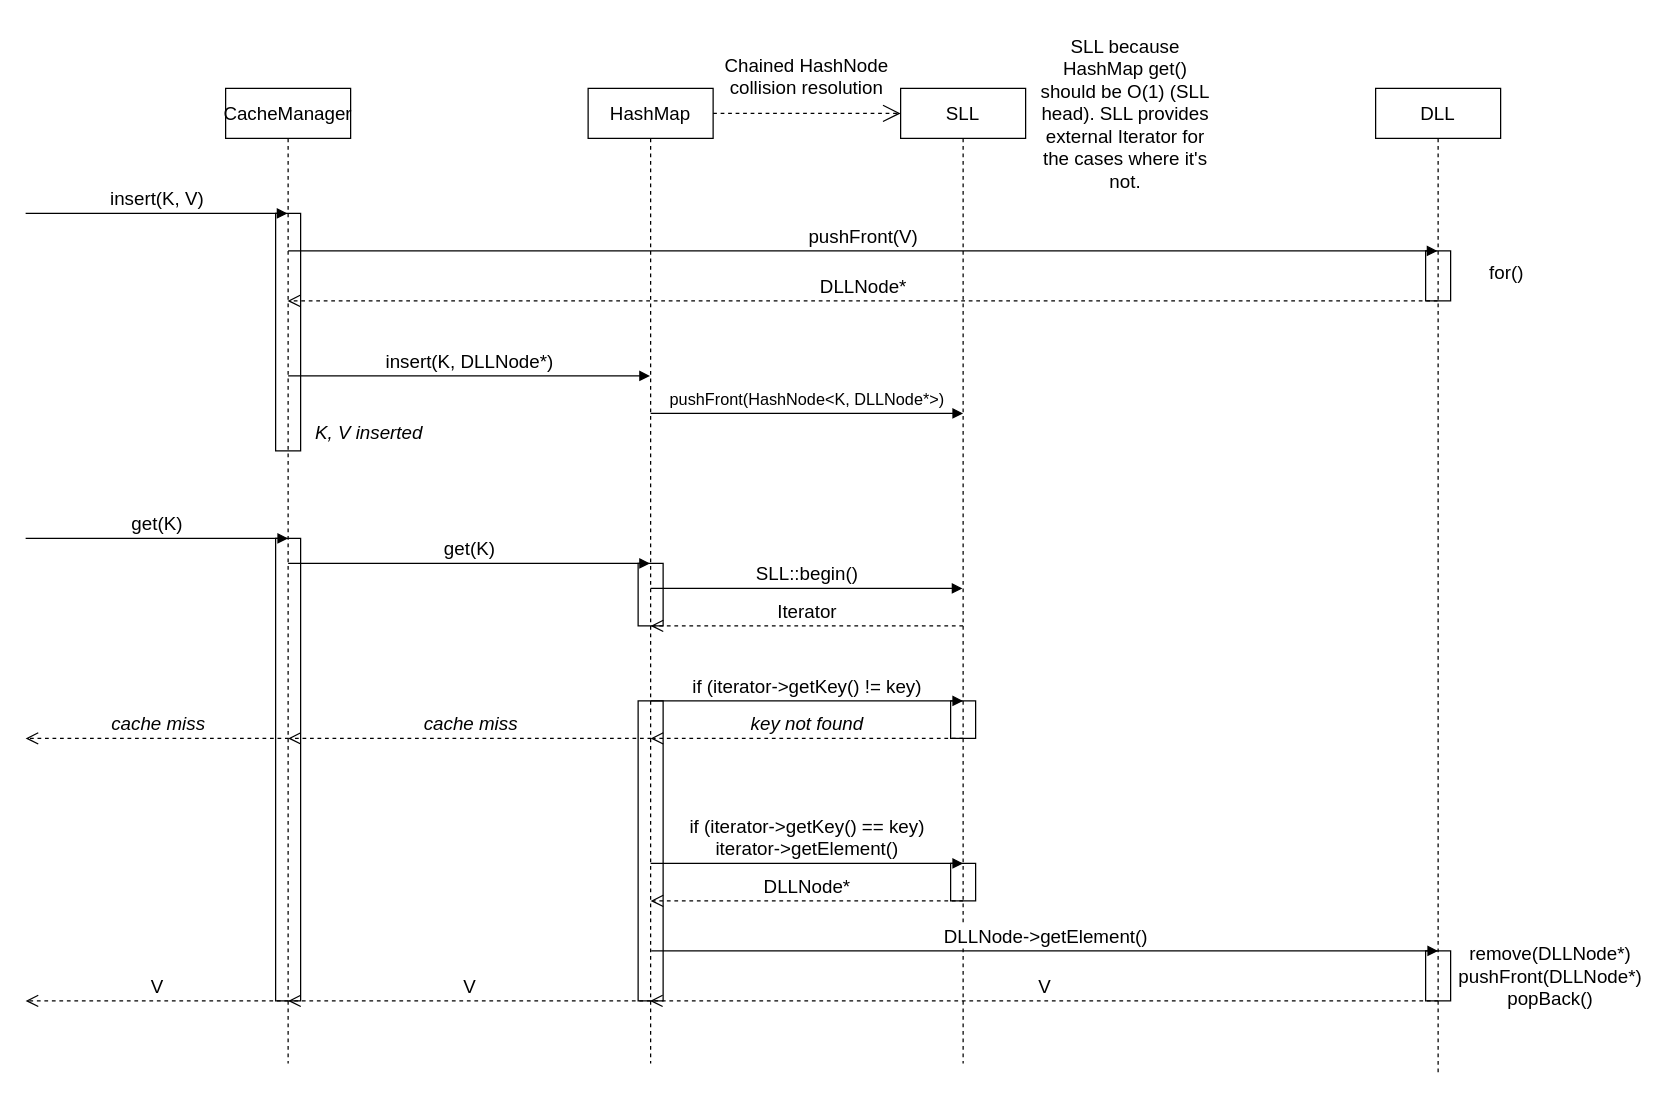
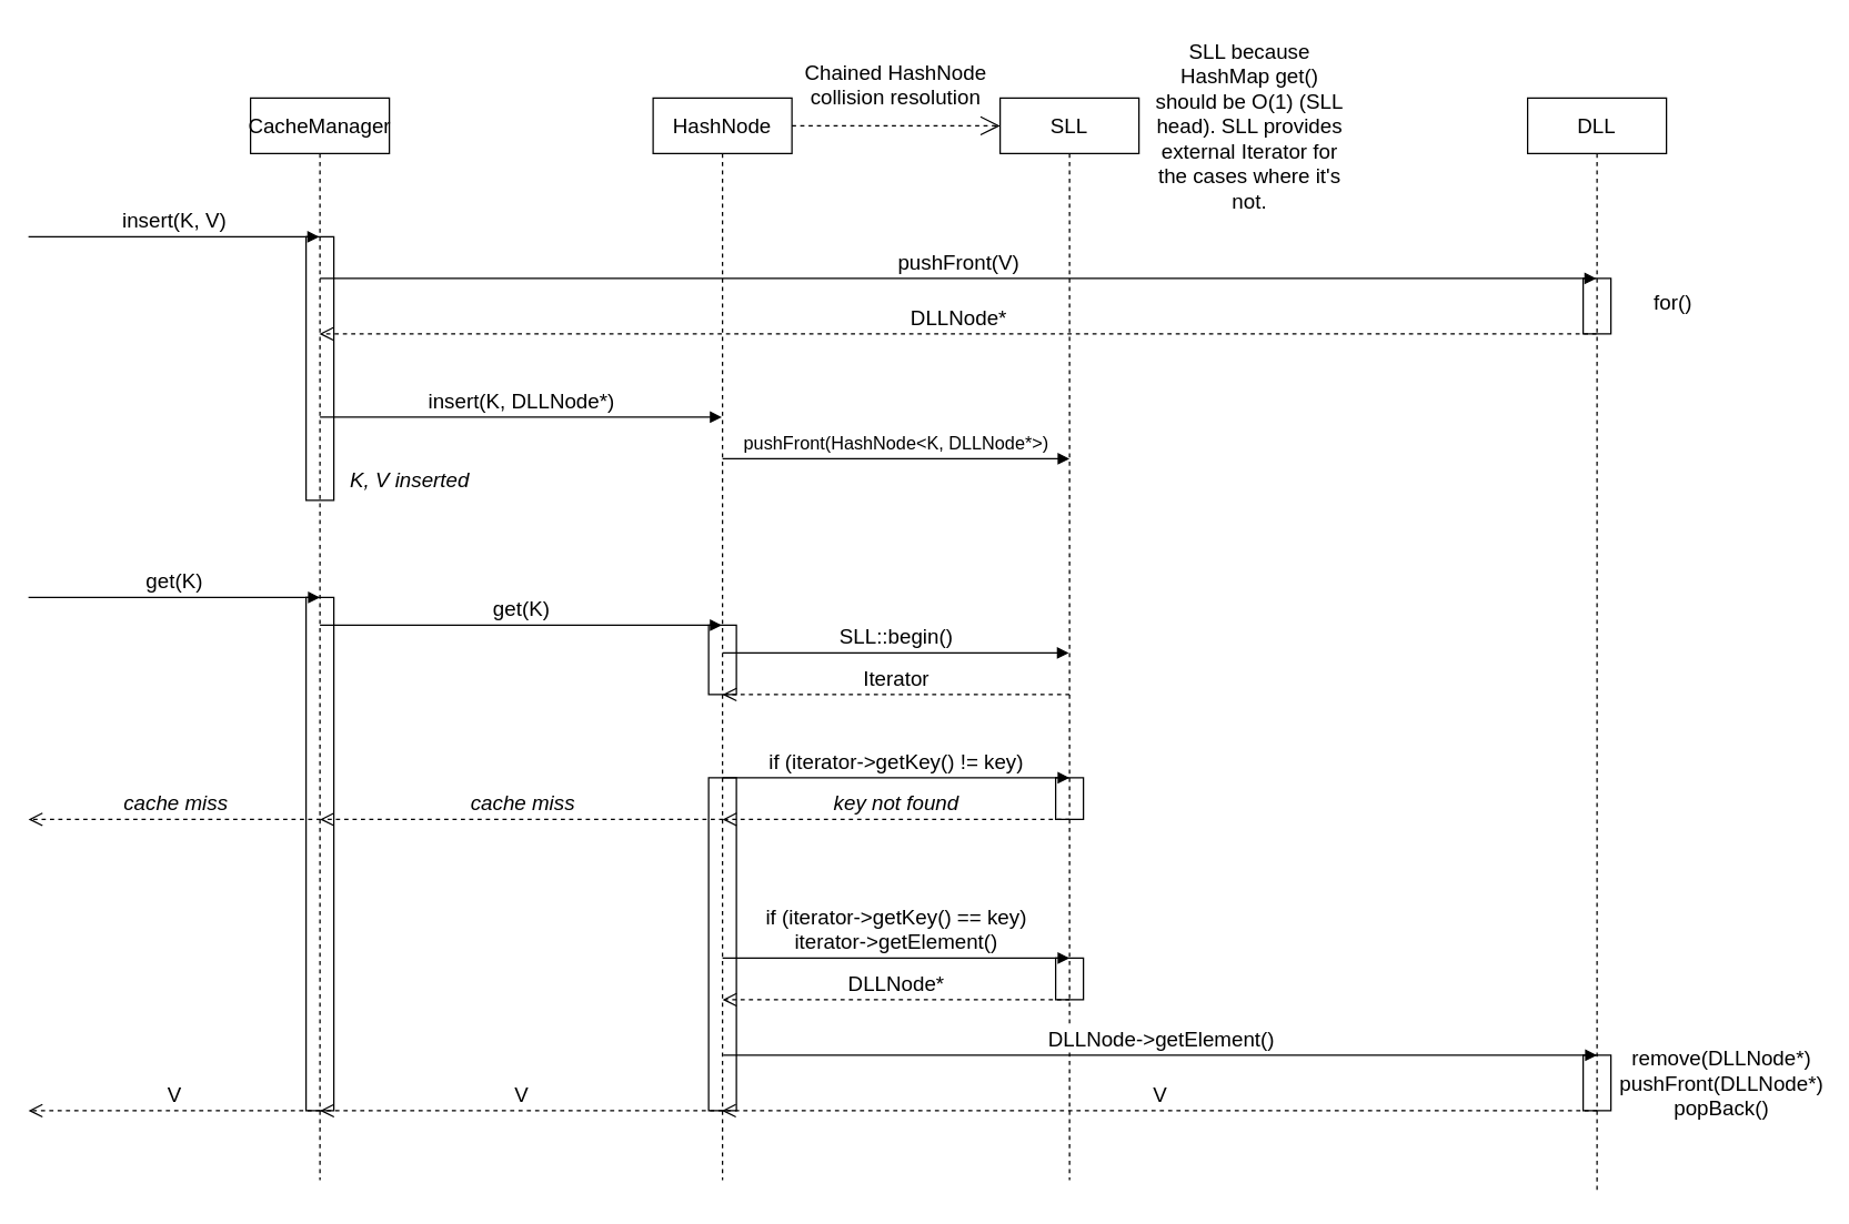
- <mxCell id="11" value="&lt;font style=&quot;font-size: 15px;&quot;&gt;HashMap&lt;/font&gt;" style="shape=umlLifeline;perimeter=lifelinePerimeter;whiteSpace=wrap;html=1;container=1;dropTarget=0;collapsible=0;recursiveResize=0;outlineConnect=0;portConstraint=eastwest;newEdgeStyle={&quot;curved&quot;:0,&quot;rounded&quot;:0};" parent="1" vertex="1"><mxGeometry x="470" y="70" width="100" height="780" as="geometry" /></mxCell>
+ <mxCell id="11" value="&lt;font style=&quot;font-size: 15px;&quot;&gt;HashNode&lt;/font&gt;" style="shape=umlLifeline;perimeter=lifelinePerimeter;whiteSpace=wrap;html=1;container=1;dropTarget=0;collapsible=0;recursiveResize=0;outlineConnect=0;portConstraint=eastwest;newEdgeStyle={&quot;curved&quot;:0,&quot;rounded&quot;:0};" parent="1" vertex="1"><mxGeometry x="470" y="70" width="100" height="780" as="geometry" /></mxCell>
